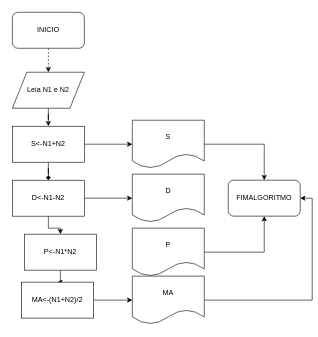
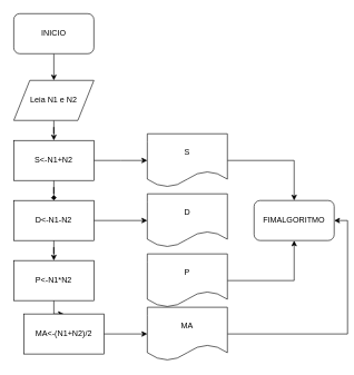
- <mxCell id="2" value="" style="edgeStyle=orthogonalEdgeStyle;rounded=0;orthogonalLoop=1;jettySize=auto;html=1;dashed=1;" edge="1" parent="1" source="3" target="5"><mxGeometry relative="1" as="geometry" /></mxCell>
+ <mxCell id="2" value="" style="edgeStyle=orthogonalEdgeStyle;rounded=0;orthogonalLoop=1;jettySize=auto;html=1;" edge="1" parent="1" source="3" target="5"><mxGeometry relative="1" as="geometry" /></mxCell>
- <mxCell id="13" value="P&amp;lt;-N1*N2" style="rounded=0;whiteSpace=wrap;html=1;" vertex="1" parent="1"><mxGeometry x="40" y="390" width="120" height="60" as="geometry" /></mxCell>
+ <mxCell id="13" value="P&amp;lt;-N1*N2" style="rounded=0;whiteSpace=wrap;html=1;" vertex="1" parent="1"><mxGeometry x="20" y="390" width="120" height="60" as="geometry" /></mxCell>
